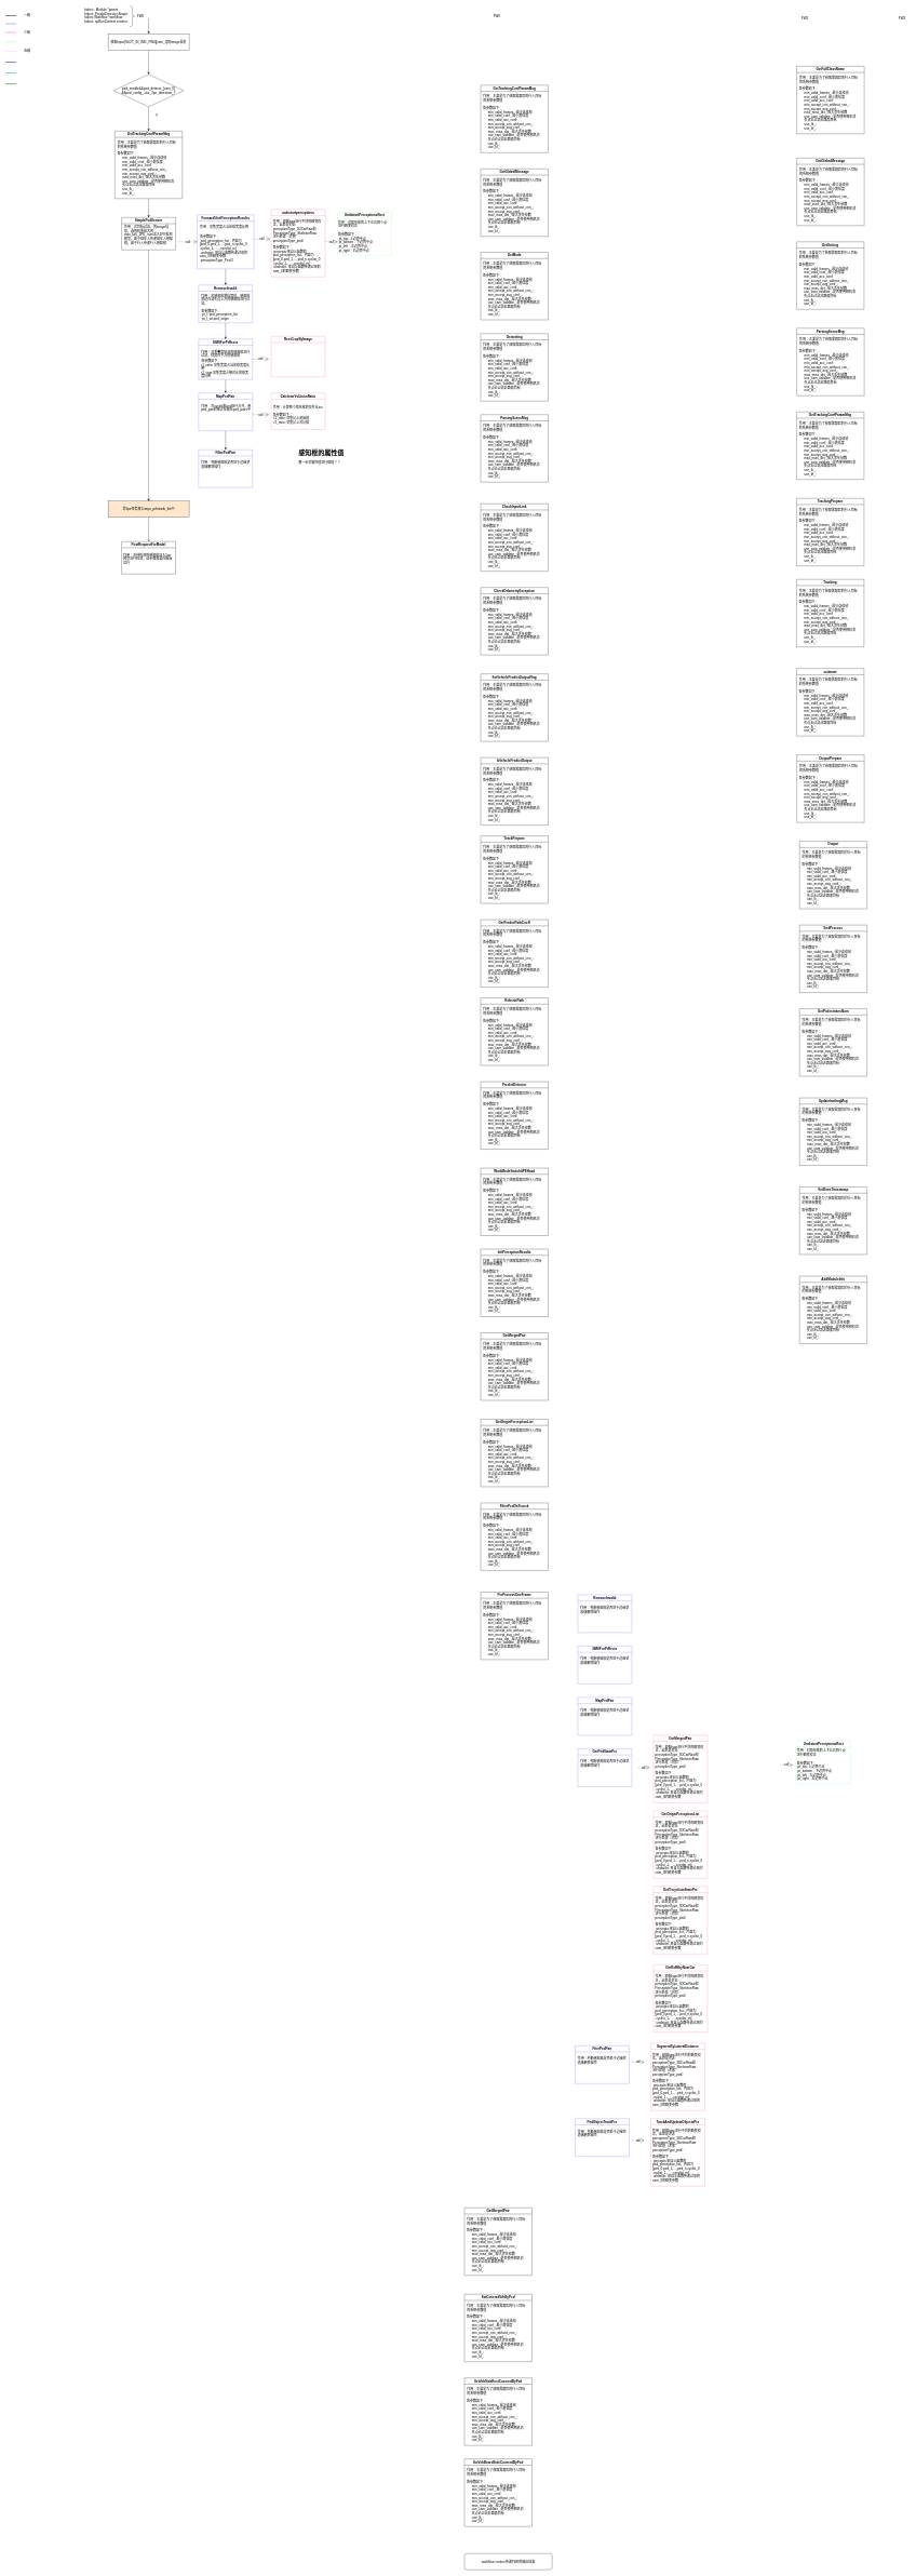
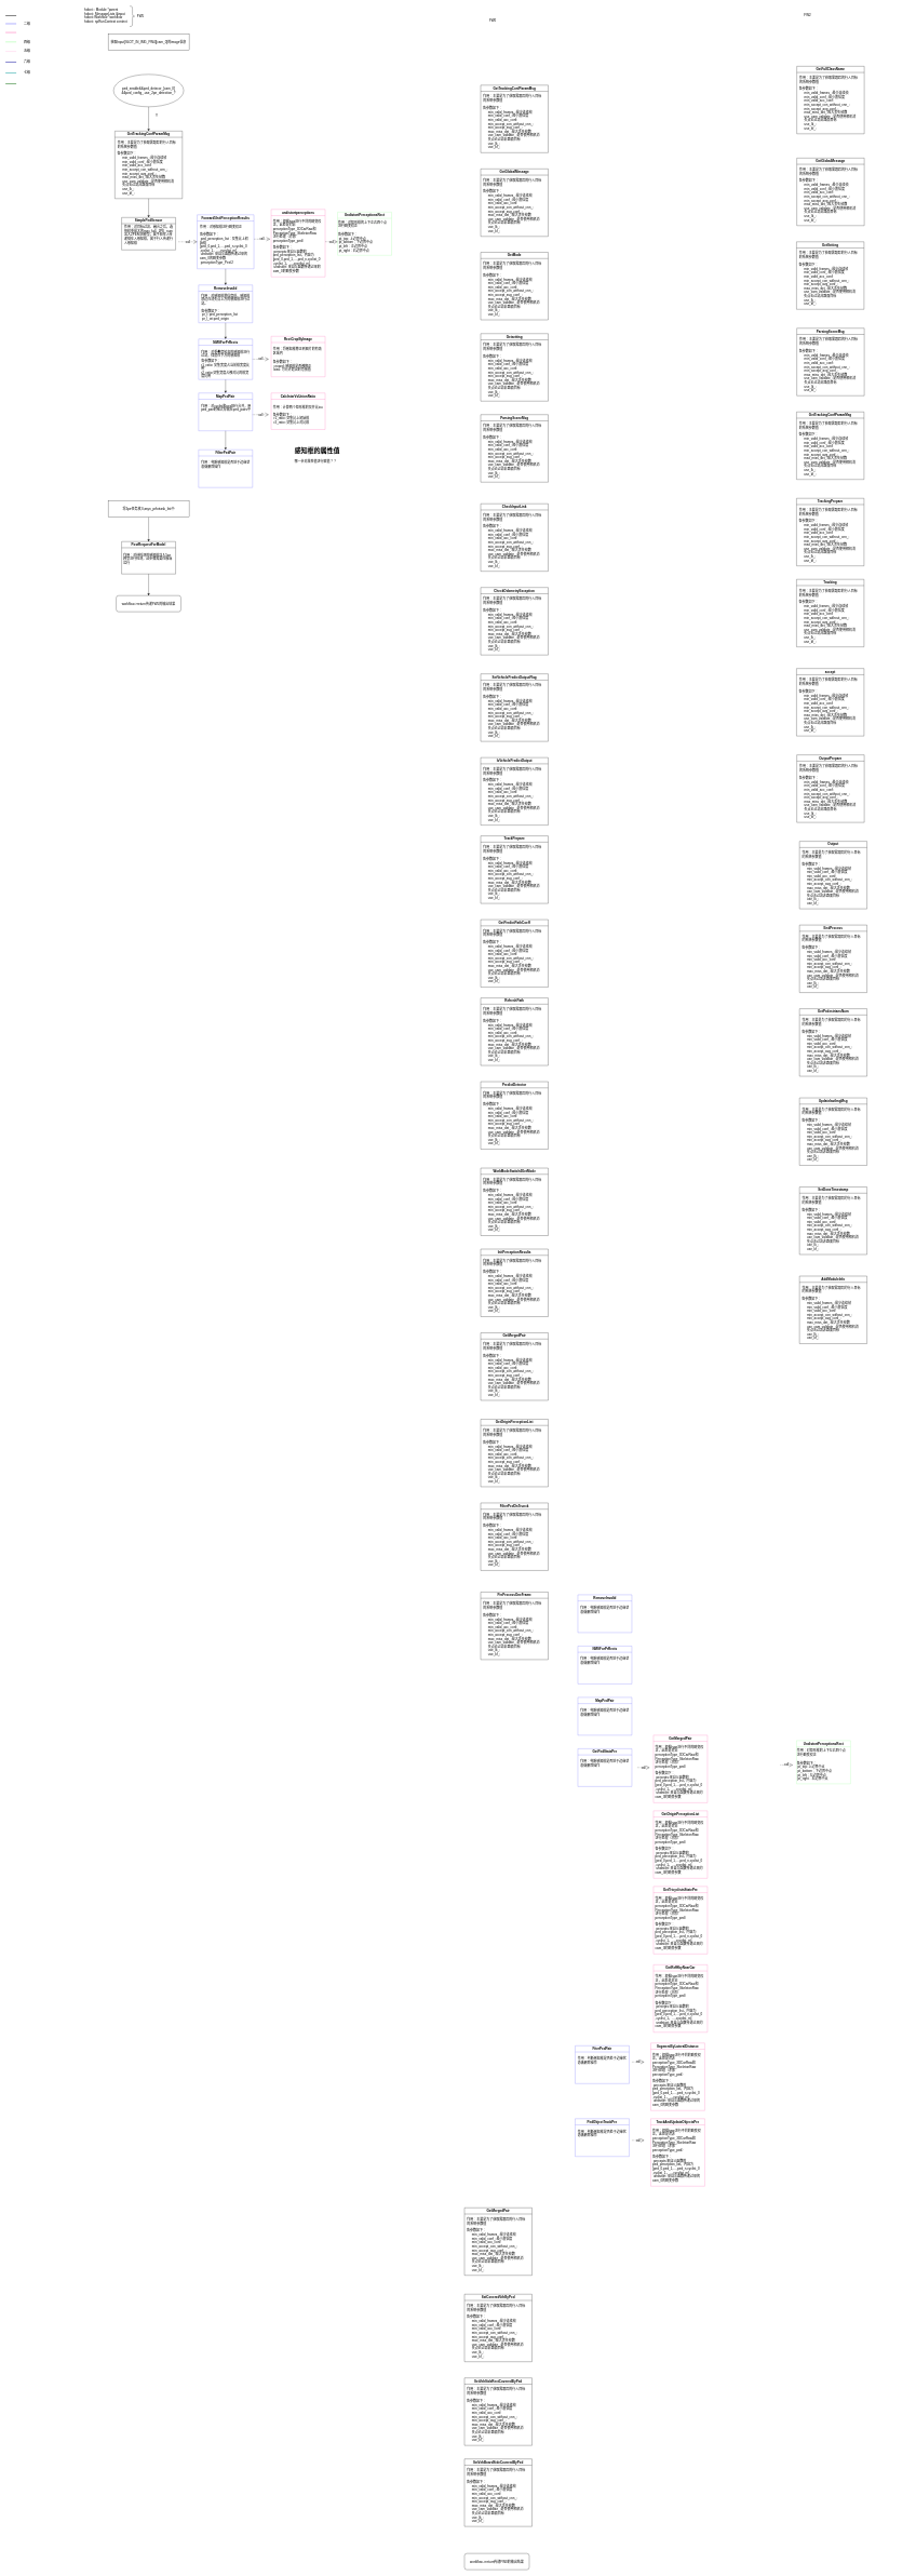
- <mxCell id="22" value="一级" style="text;html=1;strokeColor=none;fillColor=none;align=center;verticalAlign=middle;whiteSpace=wrap;rounded=0;" vertex="1" parent="1"><mxGeometry x="70" y="40.5" width="60" height="30" as="geometry" /></mxCell>
- <mxCell id="8" value="hobot :: Module *parent&lt;br&gt;hobot:: PredictDetector &amp;amp;input&lt;br&gt;hobot::Workflow *workflow&lt;br&gt;hobot:: spRunContext context" style="text;html=1;strokeColor=none;fillColor=none;align=left;verticalAlign=middle;whiteSpace=wrap;rounded=0;" vertex="1" parent="1"><mxGeometry x="310" y="20.5" width="170" height="70" as="geometry" /></mxCell>
+ <mxCell id="8" value="hobot :: Module *parent&lt;br&gt;hobot:: MessageLists &amp;amp;input&lt;br&gt;hobot::Workflow *workflow&lt;br&gt;hobot:: spRunContext context" style="text;html=1;strokeColor=none;fillColor=none;align=left;verticalAlign=middle;whiteSpace=wrap;rounded=0;" vertex="1" parent="1"><mxGeometry x="310" y="20.5" width="170" height="70" as="geometry" /></mxCell>
- <mxCell id="3" value="FW0" style="text;html=1;strokeColor=none;fillColor=none;align=center;verticalAlign=middle;whiteSpace=wrap;rounded=0;" vertex="1" parent="1"><mxGeometry x="1810" y="43" width="60" height="30" as="geometry" /></mxCell>
+ <mxCell id="3" value="FW0" style="text;html=1;strokeColor=none;fillColor=none;align=center;verticalAlign=middle;whiteSpace=wrap;rounded=0;" vertex="1" parent="1"><mxGeometry x="1795" y="58" width="60" height="30" as="geometry" /></mxCell>
- <mxCell id="4" value="FW2" style="text;html=1;strokeColor=none;fillColor=none;align=center;verticalAlign=middle;whiteSpace=wrap;rounded=0;" vertex="1" parent="1"><mxGeometry x="2951" y="50.5" width="60" height="30" as="geometry" /></mxCell>
+ <mxCell id="4" value="FW2" style="text;html=1;strokeColor=none;fillColor=none;align=center;verticalAlign=middle;whiteSpace=wrap;rounded=0;" vertex="1" parent="1"><mxGeometry x="2961" y="40.5" width="60" height="30" as="geometry" /></mxCell>
- <mxCell id="5" value="FW3" style="text;html=1;strokeColor=none;fillColor=none;align=center;verticalAlign=middle;whiteSpace=wrap;rounded=0;" vertex="1" parent="1"><mxGeometry x="3311" y="50.5" width="60" height="30" as="geometry" /></mxCell>
+ <mxCell id="23" value="二级" style="text;html=1;strokeColor=none;fillColor=none;align=center;verticalAlign=middle;whiteSpace=wrap;rounded=0;" vertex="1" parent="1"><mxGeometry x="70" y="73" width="60" height="30" as="geometry" /></mxCell>
- <mxCell id="9" value="" style="endArrow=classic;html=1;rounded=0;entryX=0.5;entryY=0;entryDx=0;entryDy=0;exitX=1;exitY=0.75;exitDx=0;exitDy=0;" edge="1" parent="1" source="2" target="6"><mxGeometry width="50" height="50" relative="1" as="geometry"><mxPoint x="560" y="63" as="sourcePoint" /><mxPoint x="610" as="targetPoint" y="13" /></mxGeometry></mxCell>
- <mxCell id="25" value="三级" style="text;html=1;strokeColor=none;fillColor=none;align=center;verticalAlign=middle;whiteSpace=wrap;rounded=0;" vertex="1" parent="1"><mxGeometry x="70" y="103" width="60" height="30" as="geometry" /></mxCell>
+ <mxCell id="26" value="四级" style="text;html=1;strokeColor=none;fillColor=none;align=center;verticalAlign=middle;whiteSpace=wrap;rounded=0;" vertex="1" parent="1"><mxGeometry x="70" y="138" width="60" height="30" as="geometry" /></mxCell>
+ <mxCell id="39" value="六级" style="text;html=1;strokeColor=none;fillColor=none;align=center;verticalAlign=middle;whiteSpace=wrap;rounded=0;" vertex="1" parent="1"><mxGeometry x="70" y="213" width="60" height="30" as="geometry" /></mxCell>
- <mxCell id="41" value="" style="endArrow=classic;html=1;rounded=0;exitX=0.5;exitY=1;exitDx=0;exitDy=0;" edge="1" parent="1" source="6" target="10"><mxGeometry width="50" height="50" relative="1" as="geometry"><mxPoint x="990" y="593" as="sourcePoint" /><mxPoint x="1040" y="543" as="targetPoint" /></mxGeometry></mxCell>
+ <mxCell id="40" value="七级" style="text;html=1;strokeColor=none;fillColor=none;align=center;verticalAlign=middle;whiteSpace=wrap;rounded=0;" vertex="1" parent="1"><mxGeometry x="70" y="253" width="60" height="30" as="geometry" /></mxCell>
- <mxCell id="10" value="ped_enable&amp;amp;&amp;amp;ped_detecor_[cam_0]&lt;br&gt;&amp;amp;&amp;amp;ped_config_.use_2pe_detection_?" style="rhombus;whiteSpace=wrap;html=1;" vertex="1" parent="1"><mxGeometry x="420" y="273" width="260" height="120" as="geometry" /></mxCell>
+ <mxCell id="10" value="ped_enable&amp;amp;&amp;amp;ped_detecor_[cam_0]&lt;br&gt;&amp;amp;&amp;amp;ped_config_.use_2pe_detection_?" style="ellipse;whiteSpace=wrap;html=1;" vertex="1" parent="1"><mxGeometry x="420" y="273" width="260" height="120" as="geometry" /></mxCell>
- <mxCell id="18" value="作用：交集宽度占当前框宽度比例" style="text;html=1;strokeColor=none;fillColor=none;align=left;verticalAlign=middle;whiteSpace=wrap;rounded=0;" vertex="1" parent="17"><mxGeometry x="7.5" y="30" width="190" height="30" as="geometry" /></mxCell>
+ <mxCell id="18" value="作用：对感知框进行畸变校正" style="text;html=1;strokeColor=none;fillColor=none;align=left;verticalAlign=middle;whiteSpace=wrap;rounded=0;" vertex="1" parent="17"><mxGeometry x="7.5" y="30" width="190" height="30" as="geometry" /></mxCell>
- <mxCell id="16" value="作用：对目标过滤、的image信息，选择权重最大的max_fw5_2PE_num送入2PE检测模型，属于骑车人传递骑车人感知框，属于行人传递行人感知框" style="text;html=1;strokeColor=none;fillColor=none;align=left;verticalAlign=middle;whiteSpace=wrap;rounded=0;" vertex="1" parent="15"><mxGeometry x="7.5" y="30" width="190" height="70" as="geometry" /></mxCell>
+ <mxCell id="16" value="作用：对目标过滤、融合之后，选择权重最大的max_fw5_2PE_num送入2PE检测模型，属于骑车人传递骑车人感知框，属于行人传递行人感知框" style="text;html=1;strokeColor=none;fillColor=none;align=left;verticalAlign=middle;whiteSpace=wrap;rounded=0;" vertex="1" parent="15"><mxGeometry x="7.5" y="30" width="190" height="70" as="geometry" /></mxCell>
- <mxCell id="19" value="各参数如下：&lt;br&gt;&lt;span style=&quot;white-space: pre;&quot;&gt; &lt;/span&gt;ped_perception_list：内容为&lt;br&gt;[ped_0,ped_1,…,ped_n,cyclist_0&lt;br&gt;,cyclist_1，…,cycylist_m]&lt;br&gt;&lt;span style=&quot;white-space: pre;&quot;&gt; &lt;/span&gt;undistort: 来自父函数传递过来的cam_0的畸变参数&lt;br&gt;&lt;span style=&quot;white-space: pre;&quot;&gt; &lt;/span&gt;perceptionType_Ped:2" style="text;html=1;strokeColor=none;fillColor=none;align=left;verticalAlign=middle;whiteSpace=wrap;rounded=0;" vertex="1" parent="17"><mxGeometry x="7.5" y="70" width="185" height="110" as="geometry" /></mxCell>
+ <mxCell id="19" value="各参数如下：&lt;br&gt;&lt;span style=&quot;white-space: pre;&quot;&gt; &lt;/span&gt;ped_perception_list：交集比上初始框&lt;br&gt;[ped_0,ped_1,…,ped_n,cyclist_0&lt;br&gt;,cyclist_1，…,cycylist_m]&lt;br&gt;&lt;span style=&quot;white-space: pre;&quot;&gt; &lt;/span&gt;undistort: 来自父函数传递过来的cam_0的畸变参数&lt;br&gt;&lt;span style=&quot;white-space: pre;&quot;&gt; &lt;/span&gt;perceptionType_Ped:2" style="text;html=1;strokeColor=none;fillColor=none;align=left;verticalAlign=middle;whiteSpace=wrap;rounded=0;" vertex="1" parent="17"><mxGeometry x="7.5" y="70" width="185" height="110" as="geometry" /></mxCell>
+ <mxCell id="60" value="作用：将感知框修正到图片的有效区域内" style="text;html=1;strokeColor=none;fillColor=none;align=left;verticalAlign=middle;whiteSpace=wrap;rounded=0;" vertex="1" parent="59"><mxGeometry x="5" y="30" width="190" height="50" as="geometry" /></mxCell>
+ <mxCell id="61" value="各参数如下：&lt;br&gt;&lt;span style=&quot;white-space: pre;&quot;&gt; &lt;/span&gt;croped: 感知框是否被修正&lt;br&gt;&lt;span style=&quot;white-space: pre;&quot;&gt; &lt;/span&gt;bias: 可允许超出的范围值" style="text;html=1;strokeColor=none;fillColor=none;align=left;verticalAlign=middle;whiteSpace=wrap;rounded=0;" vertex="1" parent="59"><mxGeometry x="5" y="80" width="185" height="60" as="geometry" /></mxCell>
- <mxCell id="54" value="各参数如下：&lt;br&gt;r1_ratio: 交集宽度占当前框宽度比例&lt;br&gt;r2_cam:交集宽度占被对比的框宽度比例" style="text;html=1;strokeColor=none;fillColor=none;align=left;verticalAlign=middle;whiteSpace=wrap;rounded=0;" vertex="1" parent="52"><mxGeometry x="7.5" y="79" width="185" height="61" as="geometry" /></mxCell>
+ <mxCell id="54" value="各参数如下：&lt;br&gt;r1_ratio: 交集宽度占当前框宽度比例&lt;br&gt;r2_ratio:交集宽度占被对比的框宽度比例" style="text;html=1;strokeColor=none;fillColor=none;align=left;verticalAlign=middle;whiteSpace=wrap;rounded=0;" vertex="1" parent="52"><mxGeometry x="7.5" y="79" width="185" height="61" as="geometry" /></mxCell>
- <mxCell id="70" value="&lt;h1&gt;感知框的属性值&lt;/h1&gt;&lt;p&gt;哪一步对属性值进行赋值？？&lt;/p&gt;" style="text;html=1;strokeColor=none;fillColor=none;spacing=5;spacingTop=-20;whiteSpace=wrap;overflow=hidden;rounded=0;" vertex="1" parent="1"><mxGeometry x="1100" y="1653" width="190" height="120" as="geometry" /></mxCell>
+ <mxCell id="70" value="&lt;h1&gt;感知框的属性值&lt;/h1&gt;&lt;p&gt;哪一步对属性值进行赋值？？&lt;/p&gt;" style="text;html=1;strokeColor=none;fillColor=none;spacing=5;spacingTop=-20;whiteSpace=wrap;overflow=hidden;rounded=0;" vertex="1" parent="1"><mxGeometry x="1085" y="1648" width="190" height="120" as="geometry" /></mxCell>
- <mxCell id="72" value="" style="endArrow=classic;html=1;rounded=0;exitX=0.5;exitY=1;exitDx=0;exitDy=0;entryX=0.5;entryY=0;entryDx=0;entryDy=0;" edge="1" parent="1" source="15" target="71"><mxGeometry width="50" height="50" relative="1" as="geometry"><mxPoint x="980" y="1203" as="sourcePoint" /><mxPoint x="490" y="1403" as="targetPoint" /></mxGeometry></mxCell>
- <mxCell id="71" value="将2pe任务放入asyn_prfortask_list中" style="rounded=0;whiteSpace=wrap;html=1;fillColor=#ffe6cc;" vertex="1" parent="1"><mxGeometry x="400" y="1853" width="300" height="60" as="geometry" /></mxCell>
+ <mxCell id="71" value="将2pe任务放入asyn_prfortask_list中" style="rounded=0;whiteSpace=wrap;html=1;" vertex="1" parent="1"><mxGeometry x="400" y="1853" width="300" height="60" as="geometry" /></mxCell>
- <mxCell id="75" value="" style="endArrow=open;html=1;rounded=0;exitX=0.5;exitY=1;exitDx=0;exitDy=0;" edge="1" parent="1" source="71" target="73"><mxGeometry width="50" height="50" relative="1" as="geometry"><mxPoint x="980" y="1943" as="sourcePoint" /><mxPoint x="1030" y="1893" as="targetPoint" /></mxGeometry></mxCell>
+ <mxCell id="75" value="" style="endArrow=classic;html=1;rounded=0;exitX=0.5;exitY=1;exitDx=0;exitDy=0;" edge="1" parent="1" source="71" target="73"><mxGeometry width="50" height="50" relative="1" as="geometry"><mxPoint x="980" y="1943" as="sourcePoint" /><mxPoint x="1030" y="1893" as="targetPoint" /></mxGeometry></mxCell>
+ <mxCell id="77" value="" style="endArrow=classic;html=1;rounded=0;exitX=0.5;exitY=1;exitDx=0;exitDy=0;entryX=0.5;entryY=0;entryDx=0;entryDy=0;" edge="1" parent="1" source="73" target="76"><mxGeometry width="50" height="50" relative="1" as="geometry"><mxPoint x="980" y="1953" as="sourcePoint" /><mxPoint x="1030" y="1903" as="targetPoint" /></mxGeometry></mxCell>
+ <mxCell id="76" value="workflow-&amp;gt;return传递FW5的输出结果" style="rounded=1;whiteSpace=wrap;html=1;" vertex="1" parent="1"><mxGeometry x="430" y="2203" width="240" height="60" as="geometry" /></mxCell>
- <mxCell id="236" value="estimate" style="swimlane;whiteSpace=wrap;html=1;" vertex="1" parent="1"><mxGeometry x="2950" y="2473" width="250" height="250" as="geometry" /></mxCell>
+ <mxCell id="236" value="accept" style="swimlane;whiteSpace=wrap;html=1;" vertex="1" parent="1"><mxGeometry x="2950" y="2473" width="250" height="250" as="geometry" /></mxCell>
- <mxCell id="130" value="WorkModeSwitch4PEHead" style="swimlane;whiteSpace=wrap;html=1;" vertex="1" parent="1"><mxGeometry x="1780" y="4323" width="250" height="250" as="geometry" /></mxCell>
+ <mxCell id="130" value="WorkModeSwitch4GetMode" style="swimlane;whiteSpace=wrap;html=1;" vertex="1" parent="1"><mxGeometry x="1780" y="4323" width="250" height="250" as="geometry" /></mxCell>
- <mxCell id="170" value="workflow-&amp;gt;return传递FW0的输出结果" style="rounded=1;whiteSpace=wrap;html=1;" vertex="1" parent="1"><mxGeometry x="1720" y="9453" width="325" height="60" as="geometry" /></mxCell>
+ <mxCell id="170" value="workflow-&amp;gt;return传递FW0的输出结果" style="rounded=1;whiteSpace=wrap;html=1;" vertex="1" parent="1"><mxGeometry x="1720" y="9453" width="240" height="60" as="geometry" /></mxCell>
